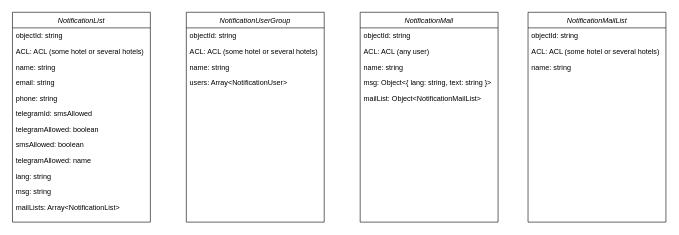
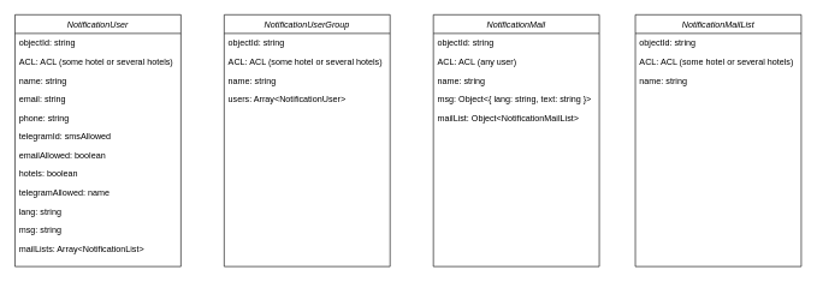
- <mxCell id="2" value="NotificationList" style="swimlane;fontStyle=2;align=center;verticalAlign=top;childLayout=stackLayout;horizontal=1;startSize=26;horizontalStack=0;resizeParent=1;resizeLast=0;collapsible=1;marginBottom=0;rounded=0;shadow=0;strokeWidth=1;" parent="1" vertex="1"><mxGeometry x="20" y="20" width="230" height="350" as="geometry"><mxRectangle x="220" y="120" width="160" height="26" as="alternateBounds" /></mxGeometry></mxCell>
+ <mxCell id="2" value="NotificationUser" style="swimlane;fontStyle=2;align=center;verticalAlign=top;childLayout=stackLayout;horizontal=1;startSize=26;horizontalStack=0;resizeParent=1;resizeLast=0;collapsible=1;marginBottom=0;rounded=0;shadow=0;strokeWidth=1;" parent="1" vertex="1"><mxGeometry x="20" y="20" width="230" height="350" as="geometry"><mxRectangle x="220" y="120" width="160" height="26" as="alternateBounds" /></mxGeometry></mxCell>
- <mxCell id="9" value="telegramAllowed: boolean" style="text;align=left;verticalAlign=top;spacingLeft=4;spacingRight=4;overflow=hidden;rotatable=0;points=[[0,0.5],[1,0.5]];portConstraint=eastwest;rounded=0;shadow=0;html=0;" parent="2" vertex="1"><mxGeometry y="182" width="230" height="26" as="geometry" /></mxCell>
+ <mxCell id="9" value="emailAllowed: boolean" style="text;align=left;verticalAlign=top;spacingLeft=4;spacingRight=4;overflow=hidden;rotatable=0;points=[[0,0.5],[1,0.5]];portConstraint=eastwest;rounded=0;shadow=0;html=0;" parent="2" vertex="1"><mxGeometry y="182" width="230" height="26" as="geometry" /></mxCell>
- <mxCell id="10" value="smsAllowed: boolean" style="text;align=left;verticalAlign=top;spacingLeft=4;spacingRight=4;overflow=hidden;rotatable=0;points=[[0,0.5],[1,0.5]];portConstraint=eastwest;rounded=0;shadow=0;html=0;" parent="2" vertex="1"><mxGeometry y="208" width="230" height="26" as="geometry" /></mxCell>
+ <mxCell id="10" value="hotels: boolean" style="text;align=left;verticalAlign=top;spacingLeft=4;spacingRight=4;overflow=hidden;rotatable=0;points=[[0,0.5],[1,0.5]];portConstraint=eastwest;rounded=0;shadow=0;html=0;" parent="2" vertex="1"><mxGeometry y="208" width="230" height="26" as="geometry" /></mxCell>
